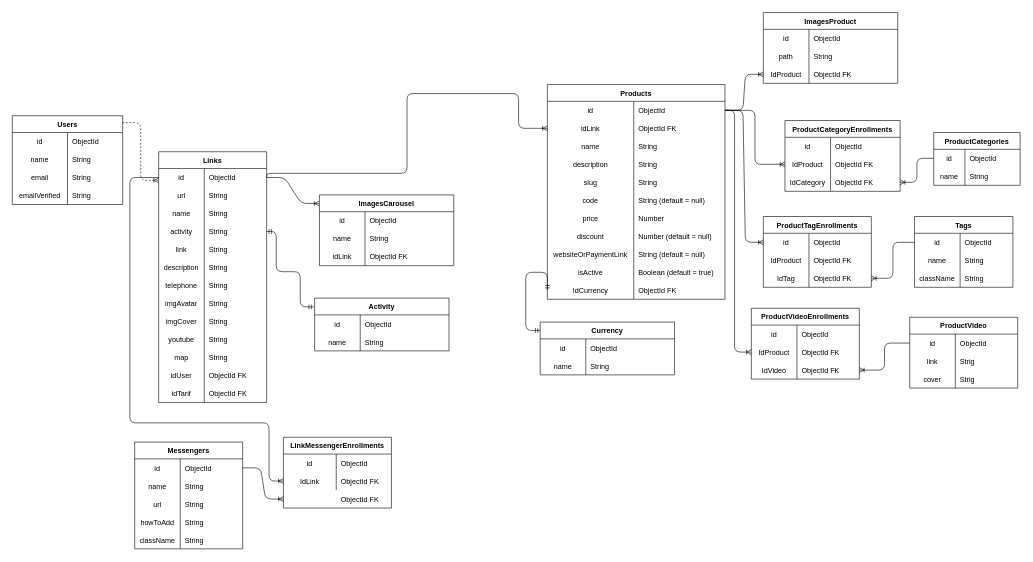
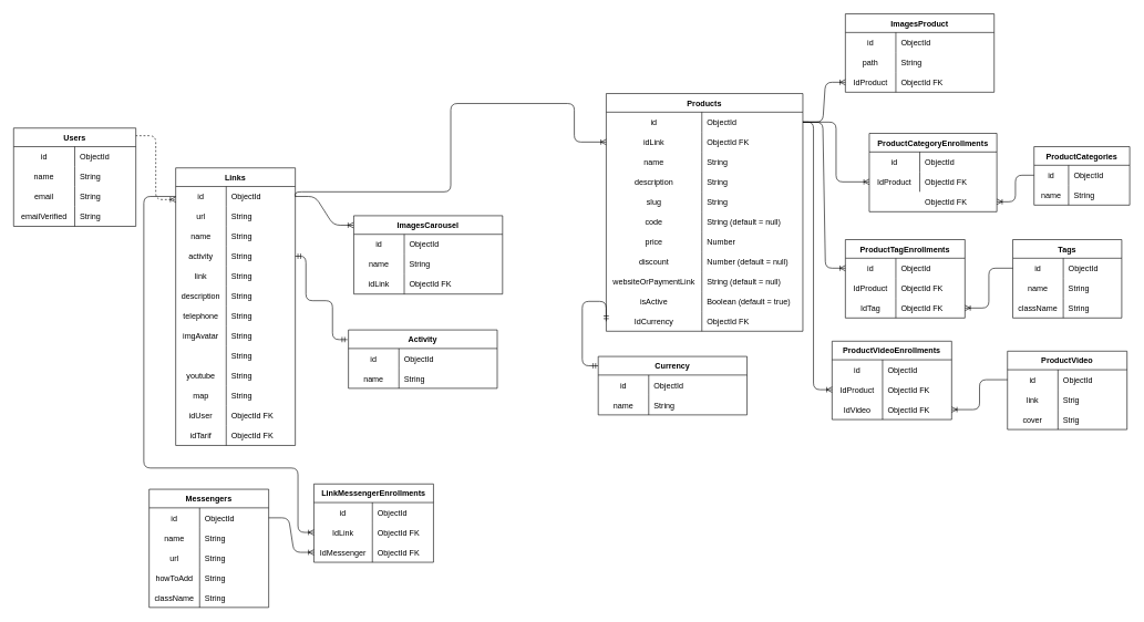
- <mxCell id="160" value="IdCategory" style="shape=partialRectangle;connectable=0;fillColor=none;top=0;left=0;bottom=0;right=0;editable=1;overflow=hidden;" vertex="1" parent="159"><mxGeometry width="76" height="30" as="geometry" /></mxCell>
- <mxCell id="42" value="imgCover" style="shape=partialRectangle;connectable=0;fillColor=none;top=0;left=0;bottom=0;right=0;editable=1;overflow=hidden;" vertex="1" parent="41"><mxGeometry width="76" height="30" as="geometry" /></mxCell>
+ <mxCell id="194" value="IdMessenger" style="shape=partialRectangle;connectable=0;fillColor=none;top=0;left=0;bottom=0;right=0;editable=1;overflow=hidden;" vertex="1" parent="193"><mxGeometry width="88" height="30" as="geometry" /></mxCell>
